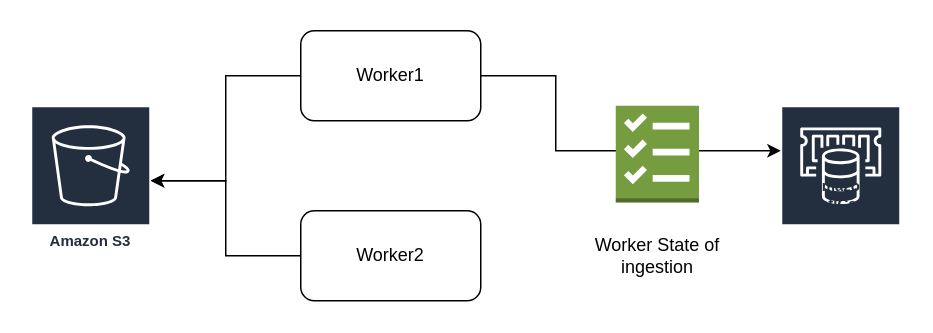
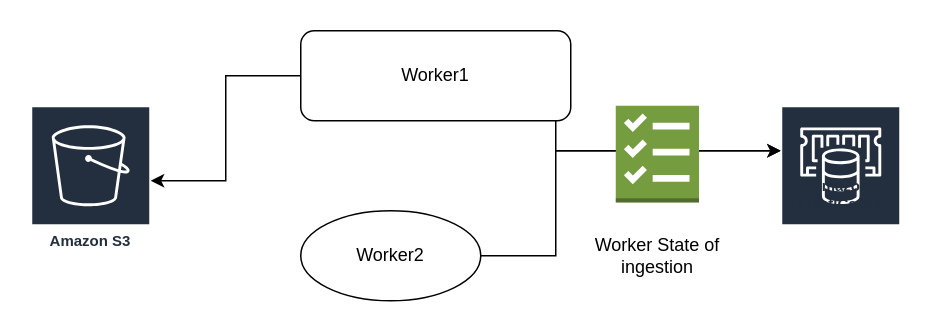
- <mxCell id="4" value="Worker1" style="rounded=1;whiteSpace=wrap;html=1;" vertex="1" parent="1"><mxGeometry x="200" y="20" width="120" height="60" as="geometry" /></mxCell>
+ <mxCell id="4" value="Worker1" style="rounded=1;whiteSpace=wrap;html=1;" vertex="1" parent="1"><mxGeometry x="200" y="20" width="180" height="60" as="geometry" /></mxCell>
+ <mxCell id="6" style="edgeStyle=orthogonalEdgeStyle;rounded=0;orthogonalLoop=1;jettySize=auto;html=1;" edge="1" parent="1" source="7" target="9"><mxGeometry relative="1" as="geometry"><Array as="points"><mxPoint x="370" y="170" /><mxPoint x="370" y="100" /></Array></mxGeometry></mxCell>
- <mxCell id="5" style="edgeStyle=orthogonalEdgeStyle;rounded=0;orthogonalLoop=1;jettySize=auto;html=1;" edge="1" parent="1" source="7" target="8"><mxGeometry relative="1" as="geometry" /></mxCell>
- <mxCell id="7" value="Worker2" style="rounded=1;whiteSpace=wrap;html=1;" vertex="1" parent="1"><mxGeometry x="200" y="140" width="120" height="60" as="geometry" /></mxCell>
+ <mxCell id="7" value="Worker2" style="ellipse;whiteSpace=wrap;html=1;" vertex="1" parent="1"><mxGeometry x="200" y="140" width="120" height="60" as="geometry" /></mxCell>
